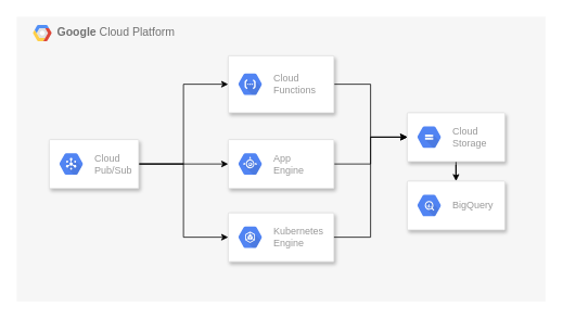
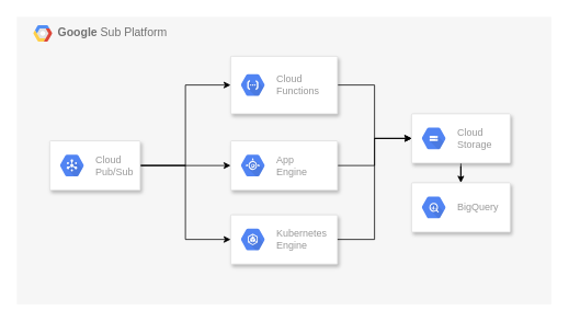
- <mxCell id="2" value="&lt;b&gt;Google &lt;/b&gt;Cloud Platform" style="fillColor=#F6F6F6;strokeColor=none;shadow=0;gradientColor=none;fontSize=14;align=left;spacing=10;fontColor=#717171;9E9E9E;verticalAlign=top;spacingTop=-4;fontStyle=0;spacingLeft=40;html=1;" parent="1" vertex="1"><mxGeometry x="20" y="20" width="650" height="350" as="geometry" /></mxCell>
+ <mxCell id="2" value="&lt;b&gt;Google &lt;/b&gt;Sub Platform" style="fillColor=#F6F6F6;strokeColor=none;shadow=0;gradientColor=none;fontSize=14;align=left;spacing=10;fontColor=#717171;9E9E9E;verticalAlign=top;spacingTop=-4;fontStyle=0;spacingLeft=40;html=1;" parent="1" vertex="1"><mxGeometry x="20" y="20" width="650" height="350" as="geometry" /></mxCell>
